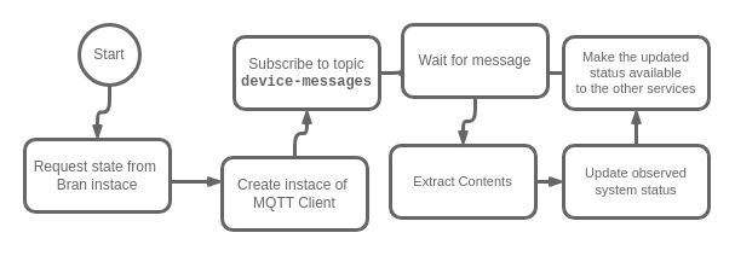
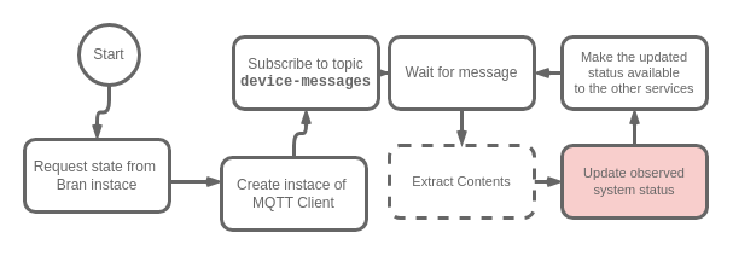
- <mxCell id="14" value="&lt;font style=&quot;&quot; face=&quot;Helvetica&quot;&gt;Wait for message&lt;/font&gt;" style="rounded=1;whiteSpace=wrap;html=1;strokeColor=#666666;fontColor=#666666;fillColor=#FFFFFF;strokeWidth=3;" parent="1" vertex="1"><mxGeometry x="332" y="20" width="120" height="60" as="geometry" /></mxCell>
+ <mxCell id="14" value="&lt;font style=&quot;&quot; face=&quot;Helvetica&quot;&gt;Wait for message&lt;/font&gt;" style="rounded=1;whiteSpace=wrap;html=1;strokeColor=#666666;fontColor=#666666;fillColor=#FFFFFF;strokeWidth=3;" parent="1" vertex="1"><mxGeometry x="322" y="30" width="120" height="60" as="geometry" /></mxCell>
- <mxCell id="8" value="Extract Contents" style="rounded=1;whiteSpace=wrap;html=1;strokeColor=#666666;strokeWidth=3;align=center;verticalAlign=middle;fontFamily=Helvetica;fontSize=11;fontColor=#666666;fillColor=#FFFFFF;" parent="1" vertex="1"><mxGeometry x="322" y="120" width="120" height="60" as="geometry" /></mxCell>
+ <mxCell id="8" value="Extract Contents" style="rounded=1;whiteSpace=wrap;html=1;strokeColor=#666666;strokeWidth=3;align=center;verticalAlign=middle;fontFamily=Helvetica;fontSize=11;fontColor=#666666;fillColor=#FFFFFF;dashed=1;" parent="1" vertex="1"><mxGeometry x="322" y="120" width="120" height="60" as="geometry" /></mxCell>
- <mxCell id="10" value="Update observed&lt;br&gt;system status" style="rounded=1;whiteSpace=wrap;html=1;strokeColor=#666666;strokeWidth=3;align=center;verticalAlign=middle;fontFamily=Helvetica;fontSize=11;fontColor=#666666;fillColor=#FFFFFF;" parent="1" vertex="1"><mxGeometry x="465" y="120" width="120" height="60" as="geometry" /></mxCell>
+ <mxCell id="10" value="Update observed&lt;br&gt;system status" style="rounded=1;whiteSpace=wrap;html=1;strokeColor=#666666;strokeWidth=3;align=center;verticalAlign=middle;fontFamily=Helvetica;fontSize=11;fontColor=#666666;fillColor=#f8cecc;" parent="1" vertex="1"><mxGeometry x="465" y="120" width="120" height="60" as="geometry" /></mxCell>
